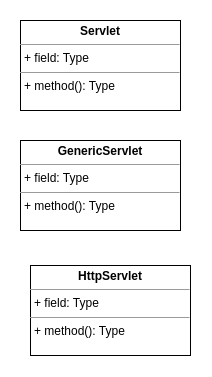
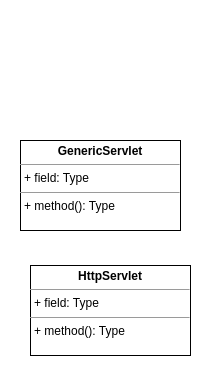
- <mxCell id="4" value="&lt;p style=&quot;margin: 0px ; margin-top: 4px ; text-align: center&quot;&gt;&lt;b&gt;Servlet&lt;/b&gt;&lt;/p&gt;&lt;hr size=&quot;1&quot;&gt;&lt;p style=&quot;margin: 0px ; margin-left: 4px&quot;&gt;+ field: Type&lt;/p&gt;&lt;hr size=&quot;1&quot;&gt;&lt;p style=&quot;margin: 0px ; margin-left: 4px&quot;&gt;+ method(): Type&lt;/p&gt;" style="verticalAlign=top;align=left;overflow=fill;fontSize=12;fontFamily=Helvetica;html=1;" vertex="1" parent="1"><mxGeometry x="20" y="20" width="160" height="90" as="geometry" /></mxCell>
